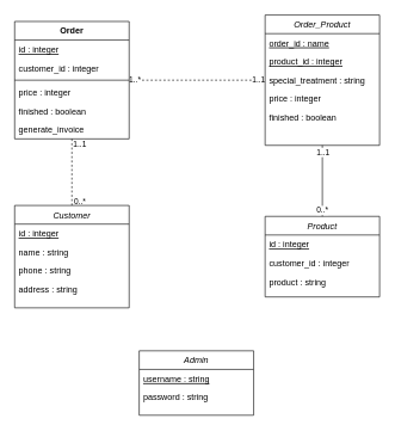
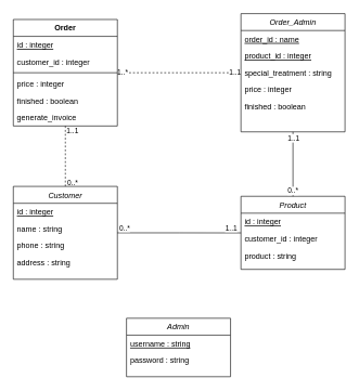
- <mxCell id="33" value="Order_Product" style="swimlane;fontStyle=2;align=center;verticalAlign=top;childLayout=stackLayout;horizontal=1;startSize=26;horizontalStack=0;resizeParent=1;resizeLast=0;collapsible=1;marginBottom=0;rounded=0;shadow=0;strokeWidth=1;" parent="1" vertex="1"><mxGeometry x="370" y="20" width="160" height="182" as="geometry"><mxRectangle x="230" y="140" width="160" height="26" as="alternateBounds" /></mxGeometry></mxCell>
+ <mxCell id="33" value="Order_Admin" style="swimlane;fontStyle=2;align=center;verticalAlign=top;childLayout=stackLayout;horizontal=1;startSize=26;horizontalStack=0;resizeParent=1;resizeLast=0;collapsible=1;marginBottom=0;rounded=0;shadow=0;strokeWidth=1;" parent="1" vertex="1"><mxGeometry x="370" y="20" width="160" height="182" as="geometry"><mxRectangle x="230" y="140" width="160" height="26" as="alternateBounds" /></mxGeometry></mxCell>
+ <mxCell id="2" style="edgeStyle=orthogonalEdgeStyle;rounded=0;orthogonalLoop=1;jettySize=auto;html=1;endArrow=none;endFill=0;" parent="1" source="8" target="13" edge="1"><mxGeometry relative="1" as="geometry" /></mxCell>
+ <mxCell id="3" value="0..*" style="edgeLabel;html=1;align=center;verticalAlign=middle;resizable=0;points=[];" parent="2" vertex="1" connectable="0"><mxGeometry x="-0.896" y="1" relative="1" as="geometry"><mxPoint y="-7" as="offset" /></mxGeometry></mxCell>
+ <mxCell id="4" value="1..1" style="edgeLabel;html=1;align=center;verticalAlign=middle;resizable=0;points=[];" parent="2" vertex="1" connectable="0"><mxGeometry x="0.889" y="1" relative="1" as="geometry"><mxPoint x="-5" y="-7" as="offset" /></mxGeometry></mxCell>
